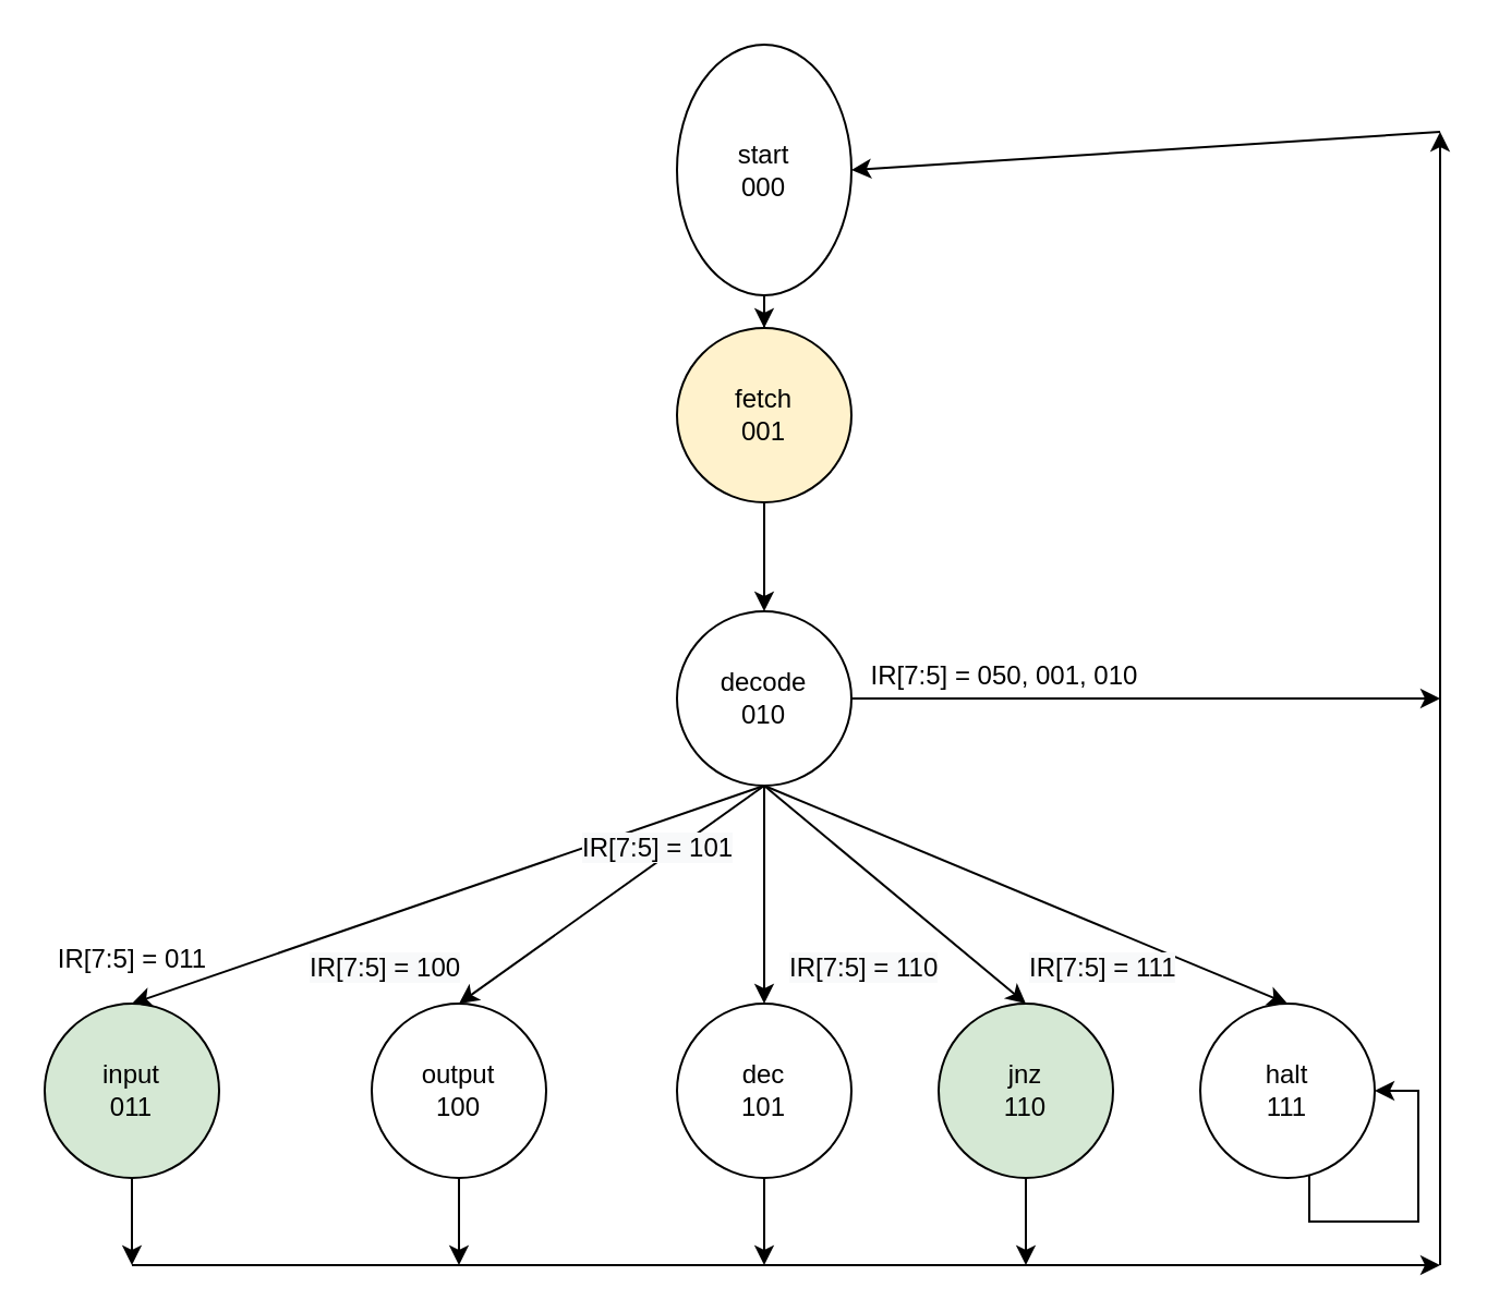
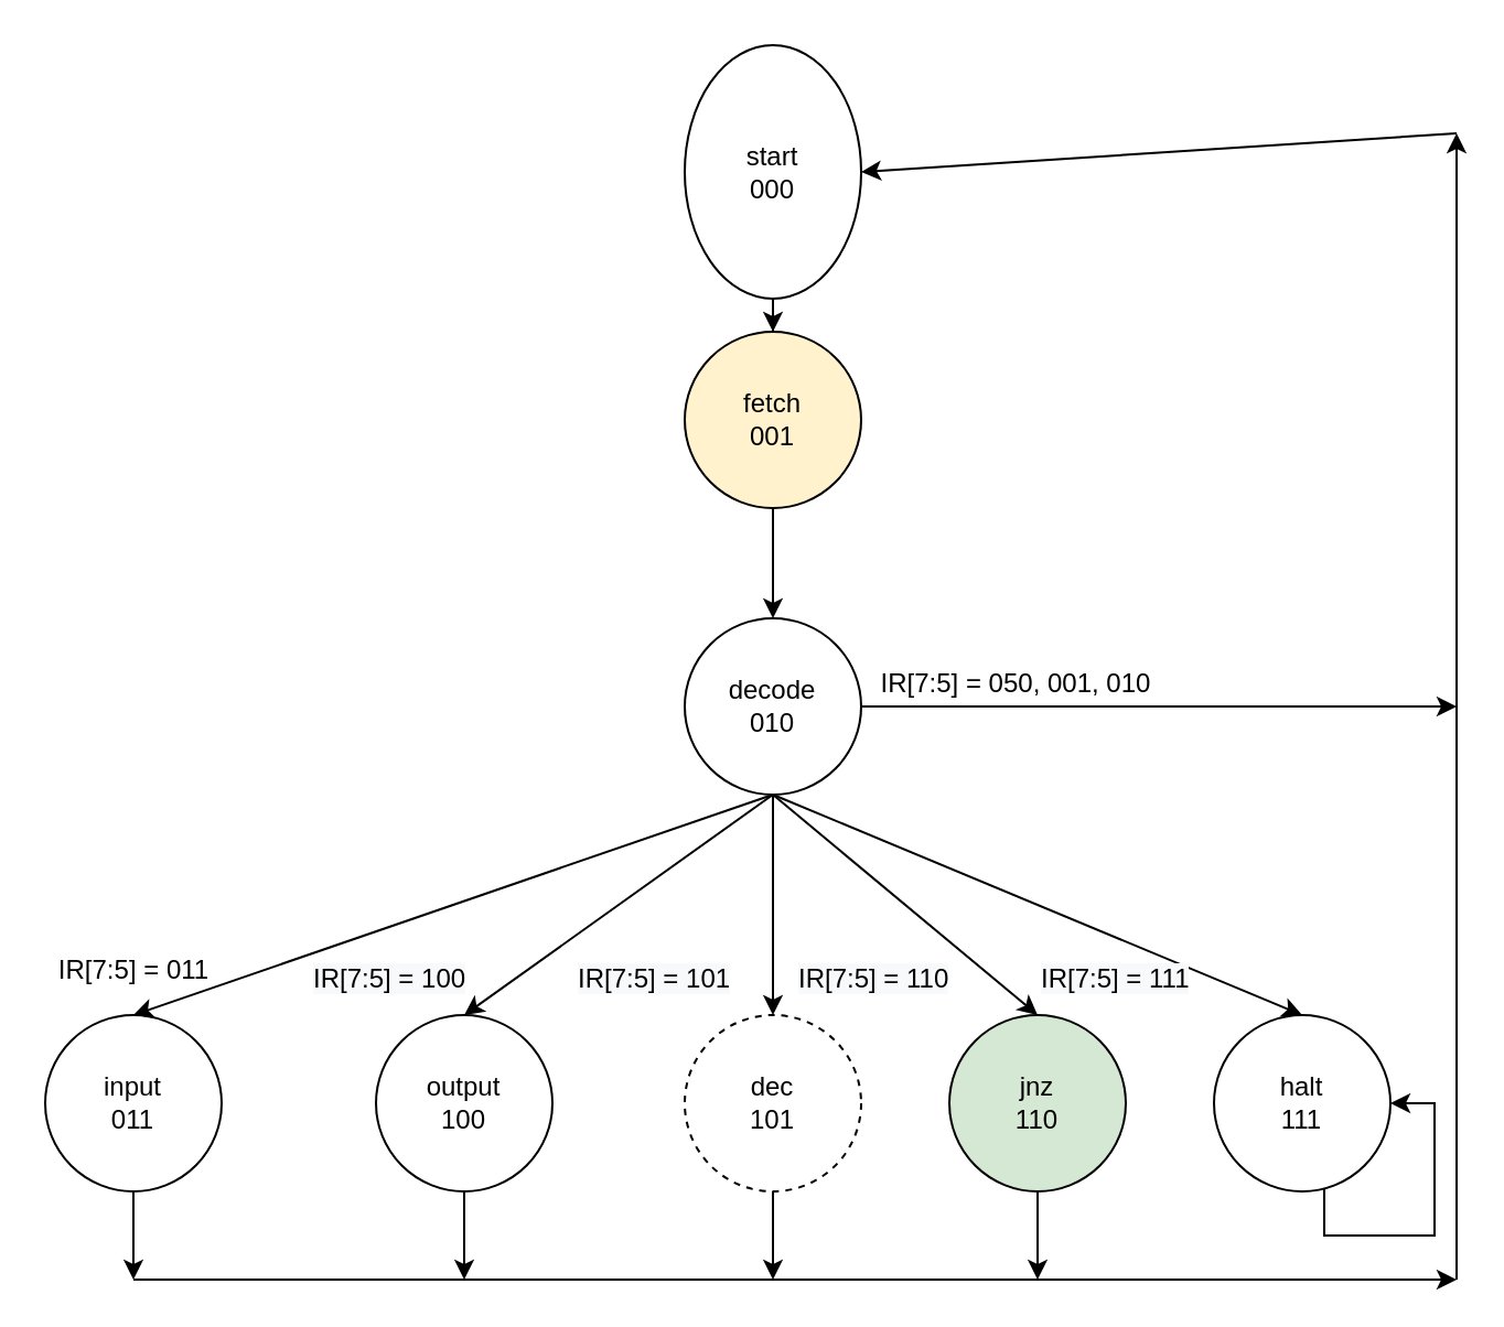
- <mxCell id="30" value="&lt;span style=&quot;color: rgb(0 , 0 , 0) ; font-family: &amp;#34;helvetica&amp;#34; ; font-size: 12px ; font-style: normal ; font-weight: 400 ; letter-spacing: normal ; text-align: center ; text-indent: 0px ; text-transform: none ; word-spacing: 0px ; background-color: rgb(248 , 249 , 250) ; display: inline ; float: none&quot;&gt;IR[7:5] = 101&lt;/span&gt;" style="text;whiteSpace=wrap;html=1;" vertex="1" parent="1"><mxGeometry x="265" y="375" width="90" height="30" as="geometry" /></mxCell>
+ <mxCell id="30" value="&lt;span style=&quot;color: rgb(0 , 0 , 0) ; font-family: &amp;#34;helvetica&amp;#34; ; font-size: 12px ; font-style: normal ; font-weight: 400 ; letter-spacing: normal ; text-align: center ; text-indent: 0px ; text-transform: none ; word-spacing: 0px ; background-color: rgb(248 , 249 , 250) ; display: inline ; float: none&quot;&gt;IR[7:5] = 101&lt;/span&gt;" style="text;whiteSpace=wrap;html=1;" vertex="1" parent="1"><mxGeometry x="260" y="430" width="90" height="30" as="geometry" /></mxCell>
- <mxCell id="8" value="input&lt;br&gt;011" style="ellipse;whiteSpace=wrap;html=1;aspect=fixed;fillColor=#d5e8d4;" vertex="1" parent="1"><mxGeometry x="20" y="460" width="80" height="80" as="geometry" /></mxCell>
+ <mxCell id="8" value="input&lt;br&gt;011" style="ellipse;whiteSpace=wrap;html=1;aspect=fixed;" vertex="1" parent="1"><mxGeometry x="20" y="460" width="80" height="80" as="geometry" /></mxCell>
- <mxCell id="12" value="dec&lt;br&gt;101" style="ellipse;whiteSpace=wrap;html=1;aspect=fixed;" vertex="1" parent="1"><mxGeometry x="310" y="460" width="80" height="80" as="geometry" /></mxCell>
+ <mxCell id="12" value="dec&lt;br&gt;101" style="ellipse;whiteSpace=wrap;html=1;aspect=fixed;dashed=1;" vertex="1" parent="1"><mxGeometry x="310" y="460" width="80" height="80" as="geometry" /></mxCell>
